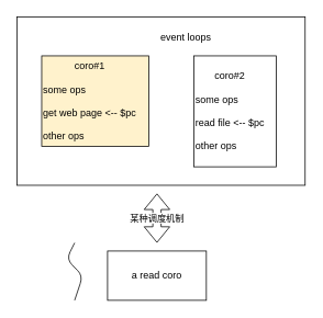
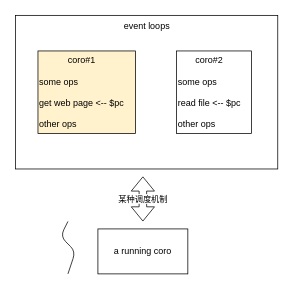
- <mxCell id="5" value="event loops" style="text;html=1;align=center;verticalAlign=middle;resizable=0;points=[];autosize=1;strokeColor=none;fillColor=none;" vertex="1" parent="1"><mxGeometry x="185" y="30" width="80" height="30" as="geometry" /></mxCell>
+ <mxCell id="5" value="event loops" style="text;html=1;align=center;verticalAlign=middle;resizable=0;points=[];autosize=1;strokeColor=none;fillColor=none;" vertex="1" parent="1"><mxGeometry x="155" y="20" width="80" height="30" as="geometry" /></mxCell>
- <mxCell id="4" value="&lt;div style=&quot;text-align: center;&quot;&gt;&lt;span style=&quot;background-color: initial;&quot;&gt;coro#2&lt;/span&gt;&lt;/div&gt;&lt;br&gt;some ops&lt;br&gt;&lt;br&gt;read file &amp;lt;-- $pc&lt;br&gt;&lt;br&gt;other ops" style="rounded=0;whiteSpace=wrap;html=1;align=left;" vertex="1" parent="1"><mxGeometry x="235" y="67.5" width="100" height="135" as="geometry" /></mxCell>
+ <mxCell id="4" value="&lt;div style=&quot;text-align: center;&quot;&gt;&lt;span style=&quot;background-color: initial;&quot;&gt;coro#2&lt;/span&gt;&lt;/div&gt;&lt;br&gt;some ops&lt;br&gt;&lt;br&gt;read file &amp;lt;-- $pc&lt;br&gt;&lt;br&gt;other ops" style="rounded=0;whiteSpace=wrap;html=1;align=left;" vertex="1" parent="1"><mxGeometry x="235" y="67.5" width="100" height="110" as="geometry" /></mxCell>
- <mxCell id="6" value="a read coro" style="rounded=0;whiteSpace=wrap;html=1;" vertex="1" parent="1"><mxGeometry x="130" y="305" width="120" height="60" as="geometry" /></mxCell>
+ <mxCell id="6" value="a running coro" style="rounded=0;whiteSpace=wrap;html=1;" vertex="1" parent="1"><mxGeometry x="130" y="305" width="120" height="60" as="geometry" /></mxCell>
